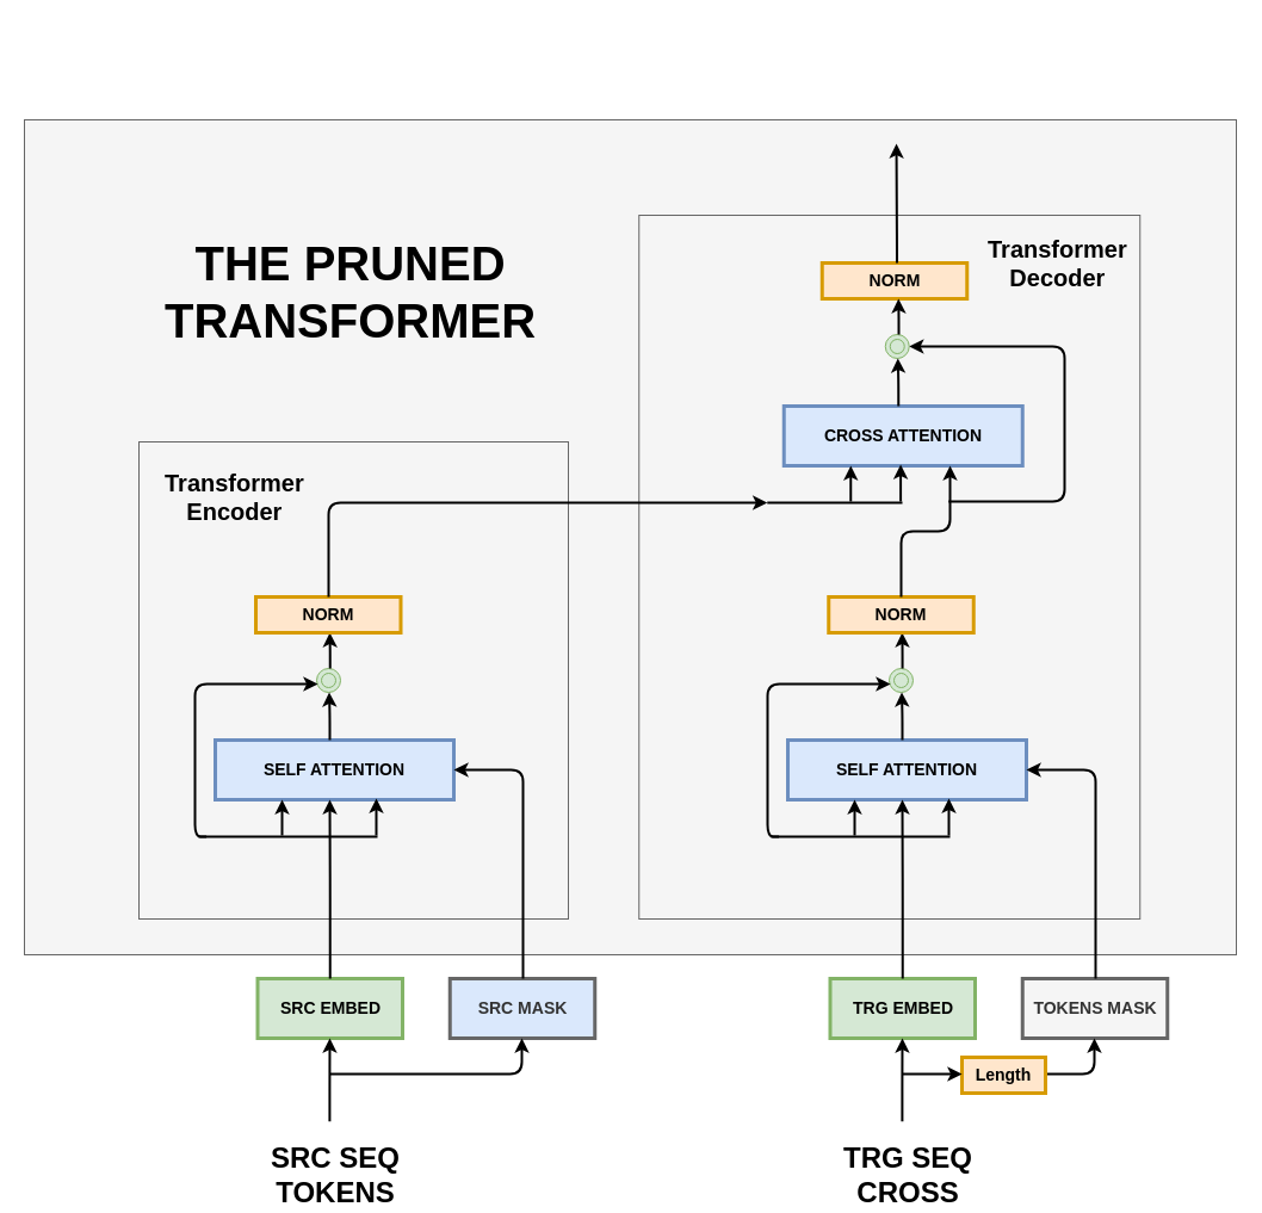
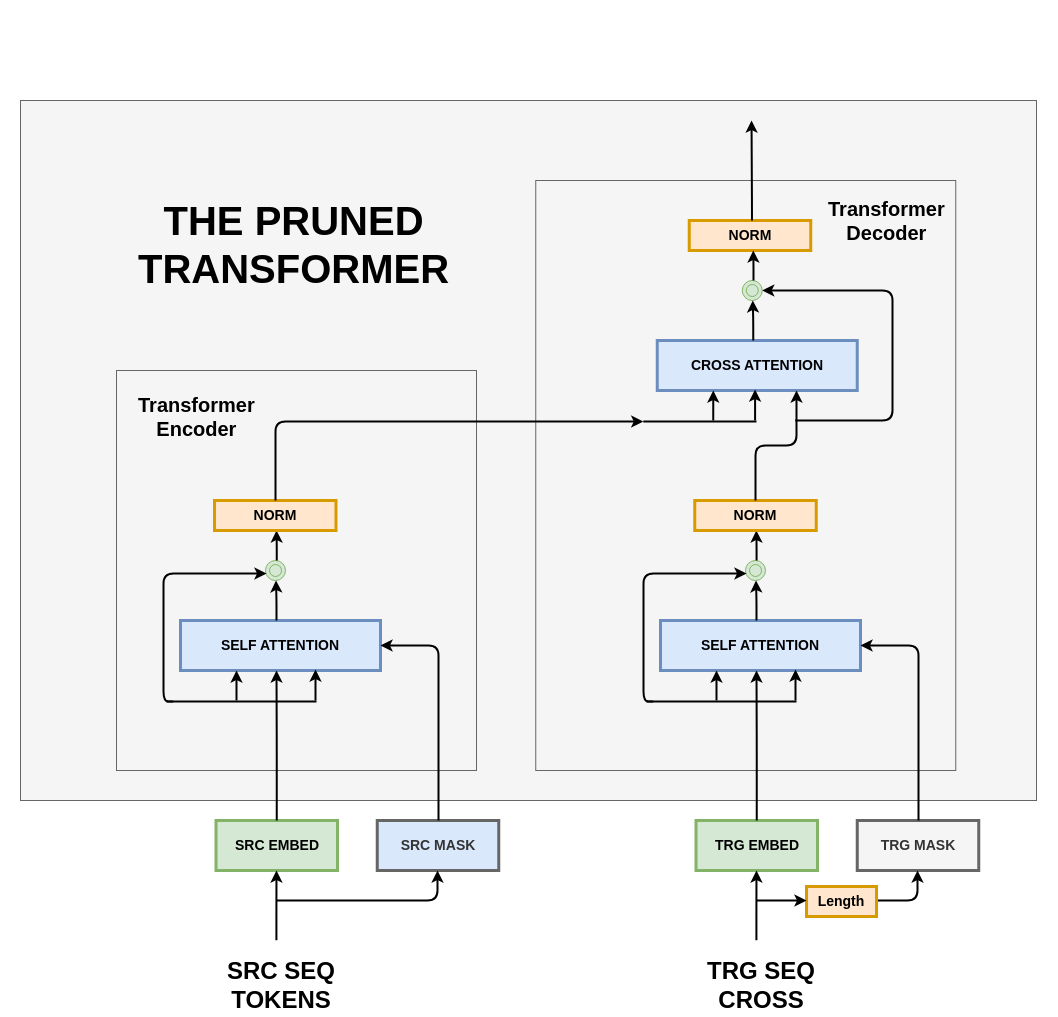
- <mxCell id="23" value="TOKENS MASK" style="whiteSpace=wrap;align=center;verticalAlign=middle;fontStyle=1;strokeWidth=3;fontSize=14;fillColor=#f5f5f5;strokeColor=#666666;fontColor=#333333;" vertex="1" parent="1"><mxGeometry x="856.75" y="820" width="121.5" height="50" as="geometry" /></mxCell>
+ <mxCell id="23" value="TRG MASK" style="whiteSpace=wrap;align=center;verticalAlign=middle;fontStyle=1;strokeWidth=3;fontSize=14;fillColor=#f5f5f5;strokeColor=#666666;fontColor=#333333;" vertex="1" parent="1"><mxGeometry x="856.75" y="820" width="121.5" height="50" as="geometry" /></mxCell>
